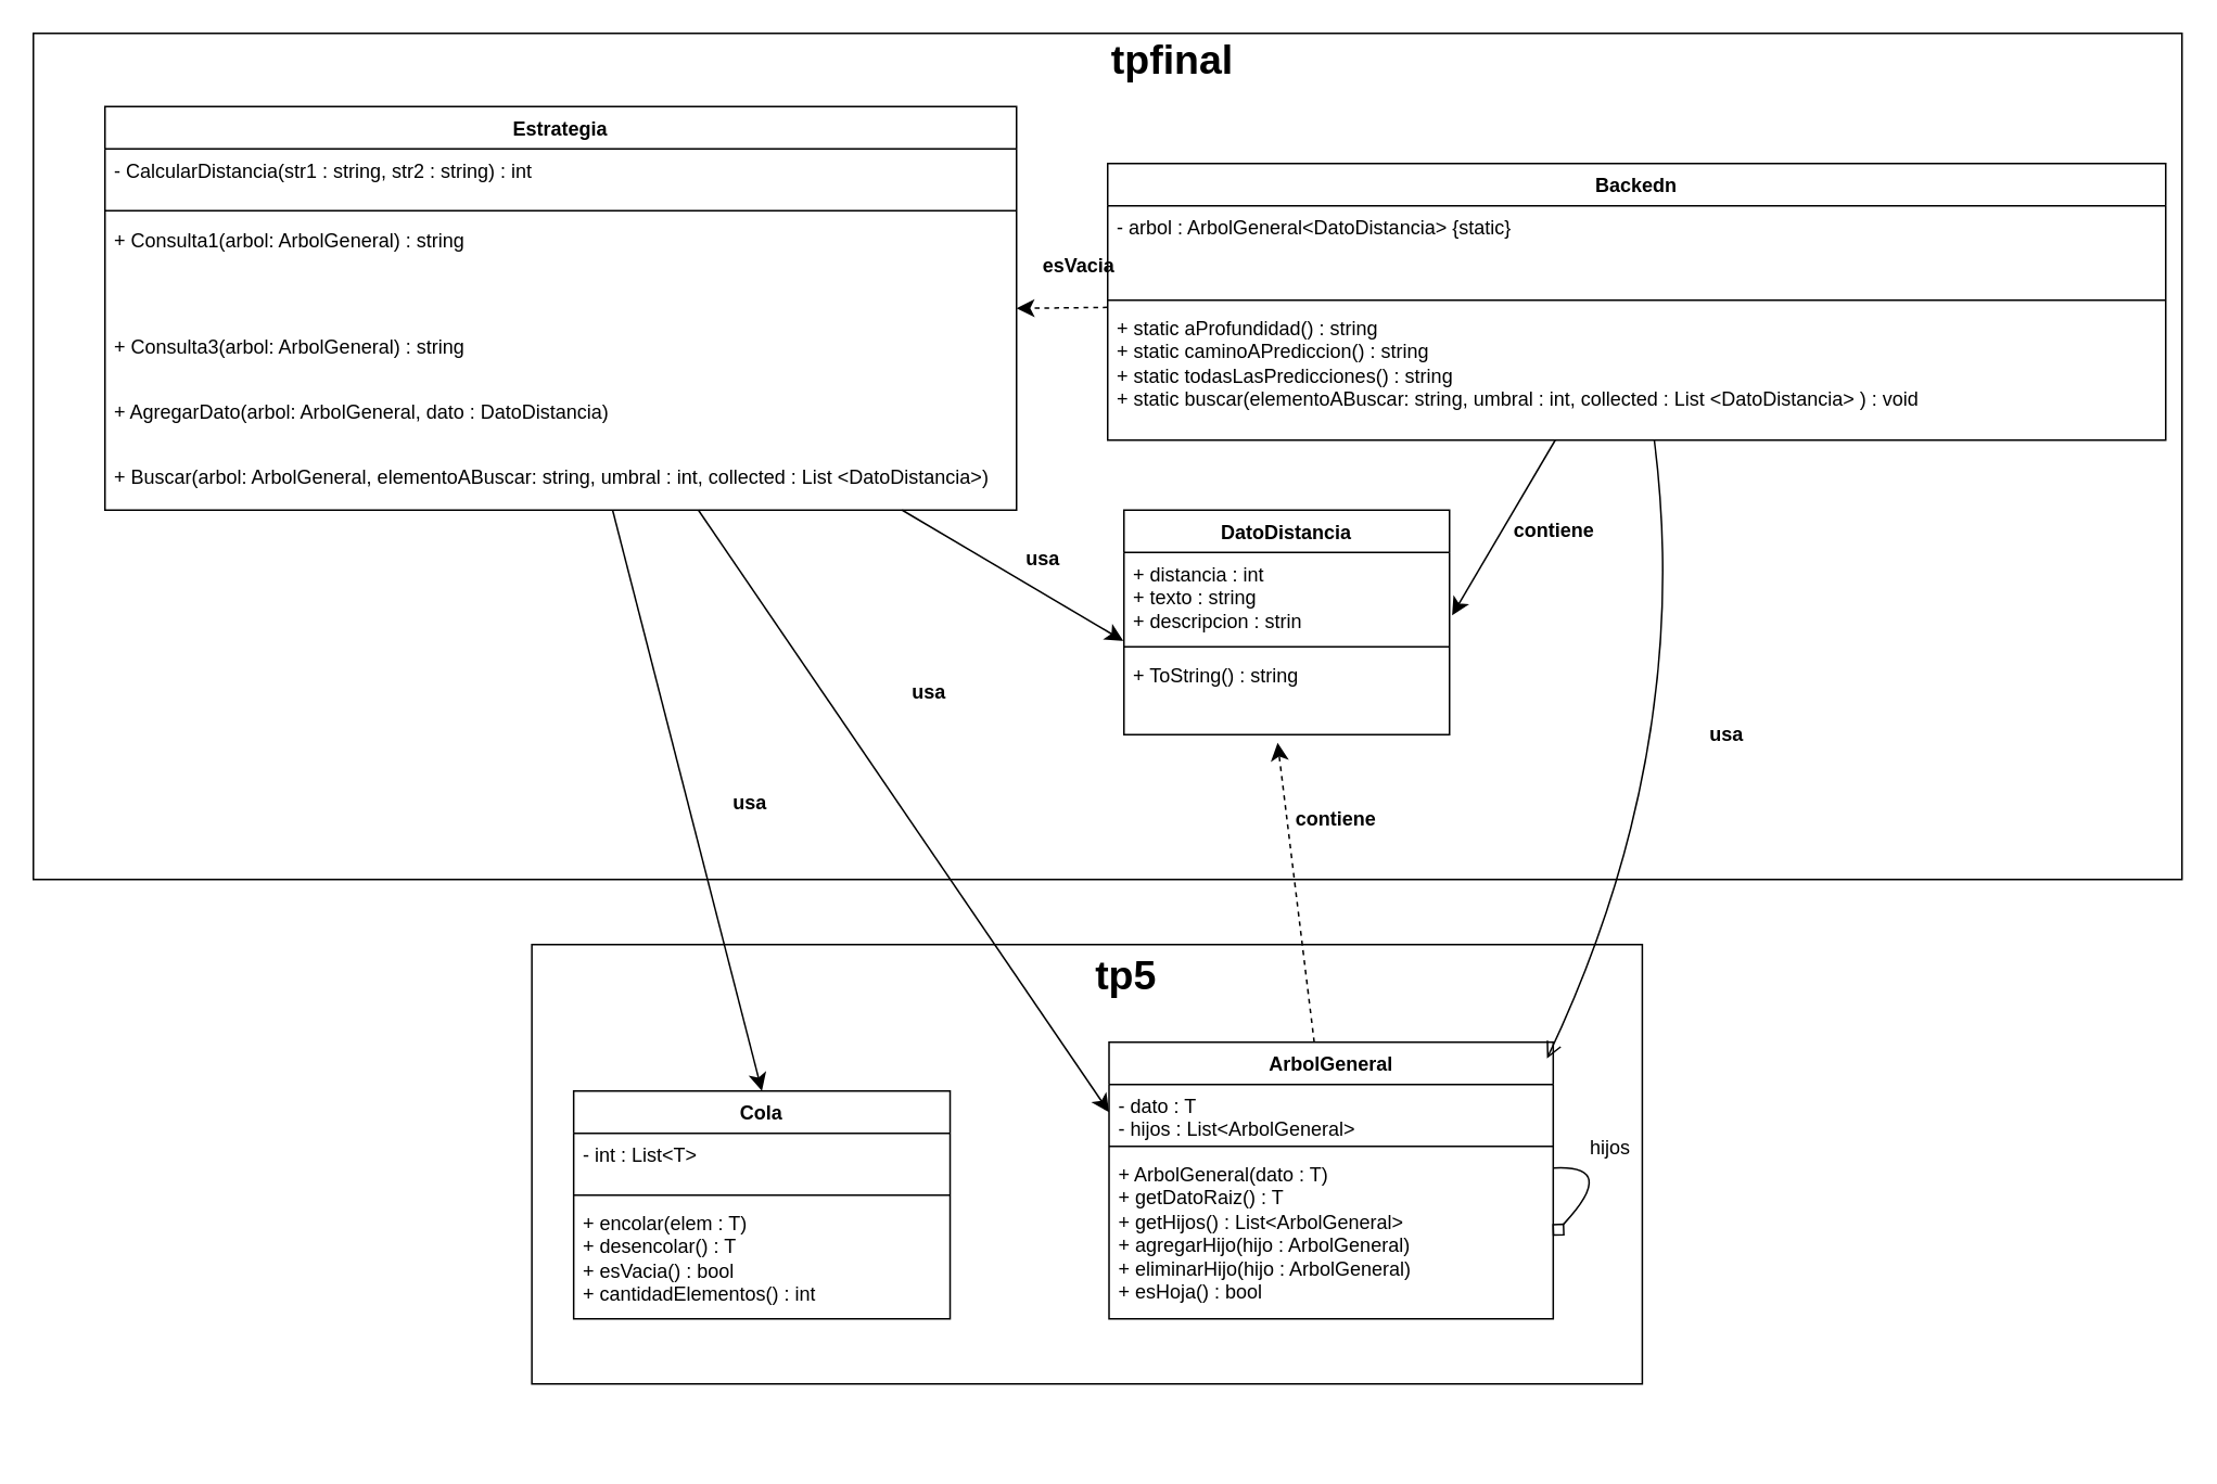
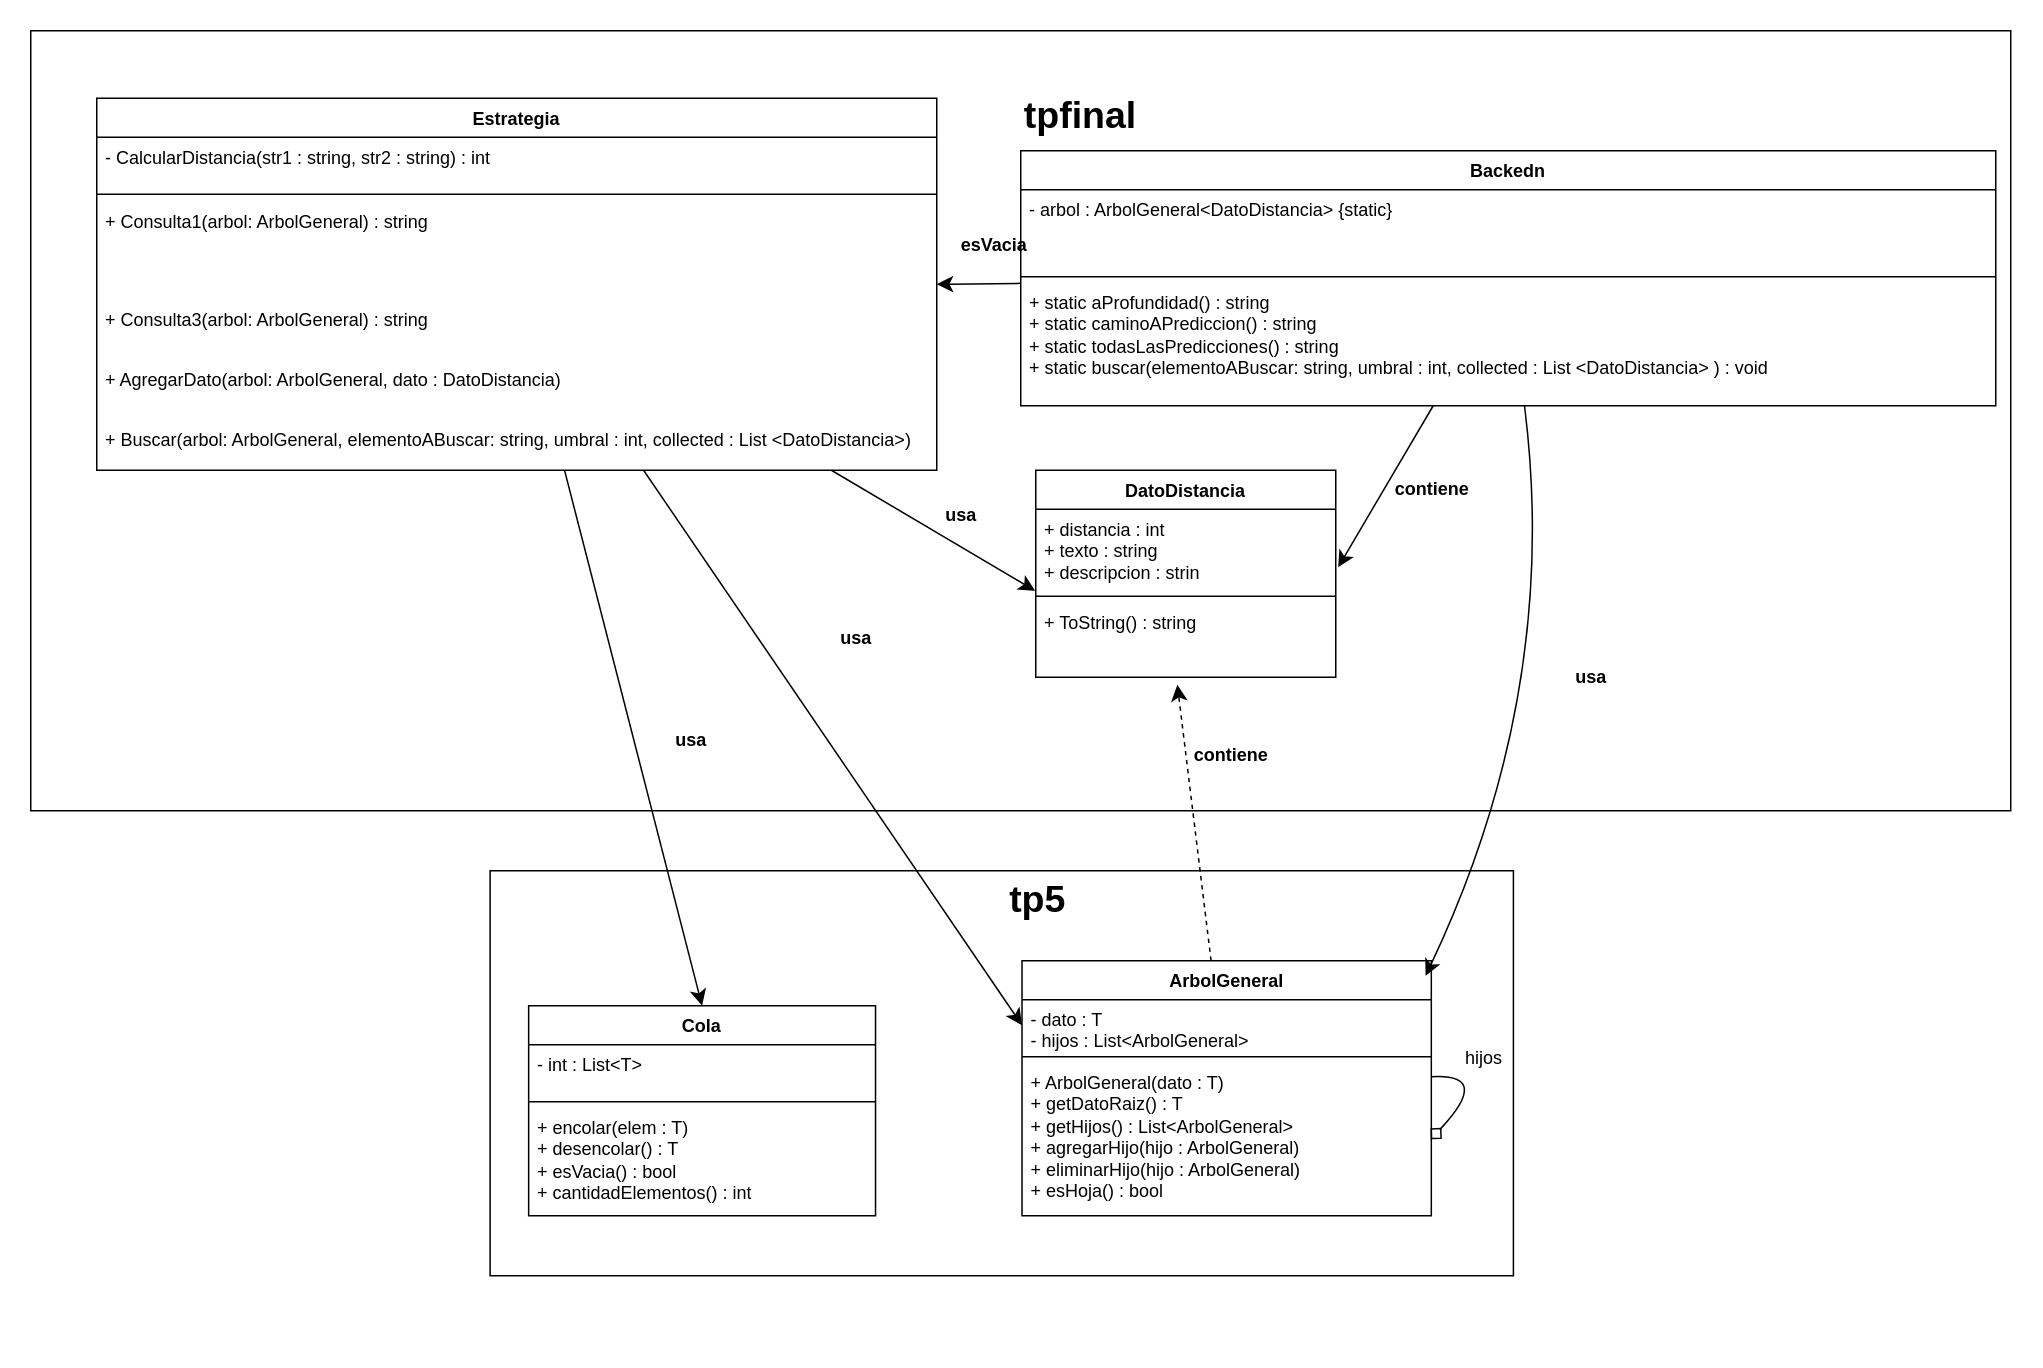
- <mxCell id="39" value="&lt;b&gt;&lt;font style=&quot;font-size: 25px;&quot;&gt;tpfinal&lt;/font&gt;&lt;/b&gt;" style="text;html=1;whiteSpace=wrap;strokeColor=none;fillColor=none;align=center;verticalAlign=middle;rounded=0;" vertex="1" parent="1"><mxGeometry x="670" y="20" width="100" height="30" as="geometry" /></mxCell>
+ <mxCell id="39" value="&lt;b&gt;&lt;font style=&quot;font-size: 25px;&quot;&gt;tpfinal&lt;/font&gt;&lt;/b&gt;" style="text;html=1;whiteSpace=wrap;strokeColor=none;fillColor=none;align=center;verticalAlign=middle;rounded=0;" vertex="1" parent="1"><mxGeometry x="670" y="60" width="100" height="30" as="geometry" /></mxCell>
- <mxCell id="7" style="edgeStyle=none;curved=1;rounded=0;orthogonalLoop=1;jettySize=auto;html=1;entryX=1;entryY=0.5;entryDx=0;entryDy=0;fontSize=12;startSize=8;endSize=8;dashed=1;" edge="1" parent="1" source="8" target="28"><mxGeometry relative="1" as="geometry" /></mxCell>
+ <mxCell id="7" style="edgeStyle=none;curved=1;rounded=0;orthogonalLoop=1;jettySize=auto;html=1;entryX=1;entryY=0.5;entryDx=0;entryDy=0;fontSize=12;startSize=8;endSize=8;" edge="1" parent="1" source="8" target="28"><mxGeometry relative="1" as="geometry" /></mxCell>
- <mxCell id="46" style="edgeStyle=none;curved=1;rounded=0;orthogonalLoop=1;jettySize=auto;html=1;entryX=0.986;entryY=0.059;entryDx=0;entryDy=0;entryPerimeter=0;fontSize=12;startSize=8;endSize=8;endArrow=open;" edge="1" parent="1" source="8" target="15"><mxGeometry relative="1" as="geometry"><Array as="points"><mxPoint x="1040" y="460" /></Array></mxGeometry></mxCell>
+ <mxCell id="46" style="edgeStyle=none;curved=1;rounded=0;orthogonalLoop=1;jettySize=auto;html=1;entryX=0.986;entryY=0.059;entryDx=0;entryDy=0;entryPerimeter=0;fontSize=12;startSize=8;endSize=8;" edge="1" parent="1" source="8" target="15"><mxGeometry relative="1" as="geometry"><Array as="points"><mxPoint x="1040" y="460" /></Array></mxGeometry></mxCell>
